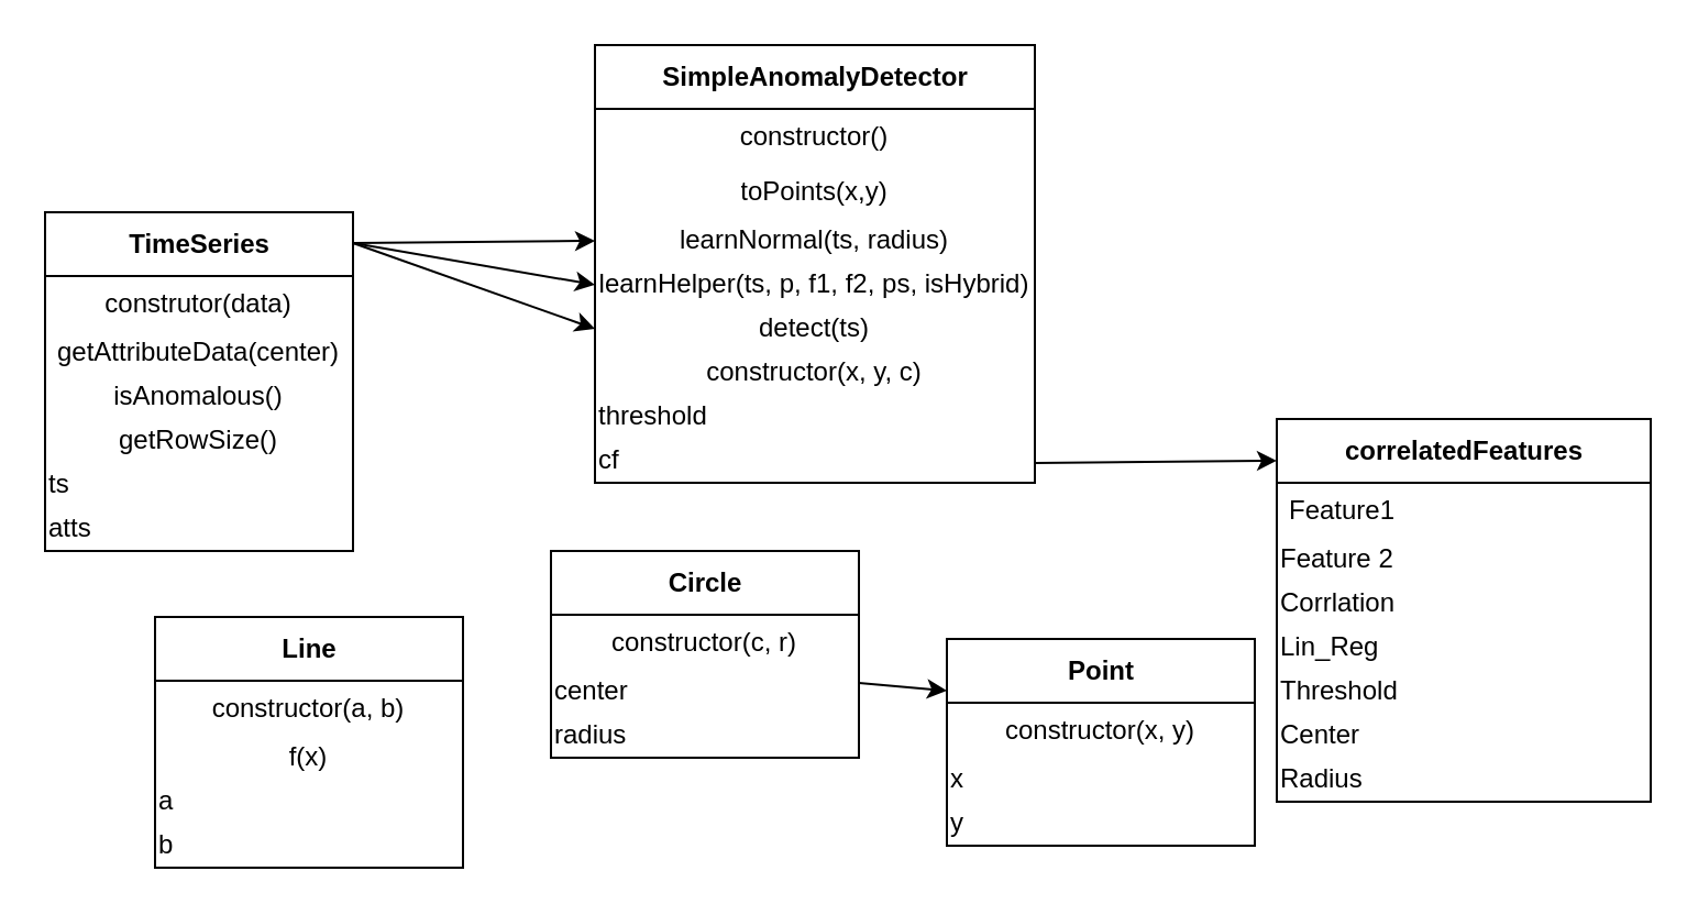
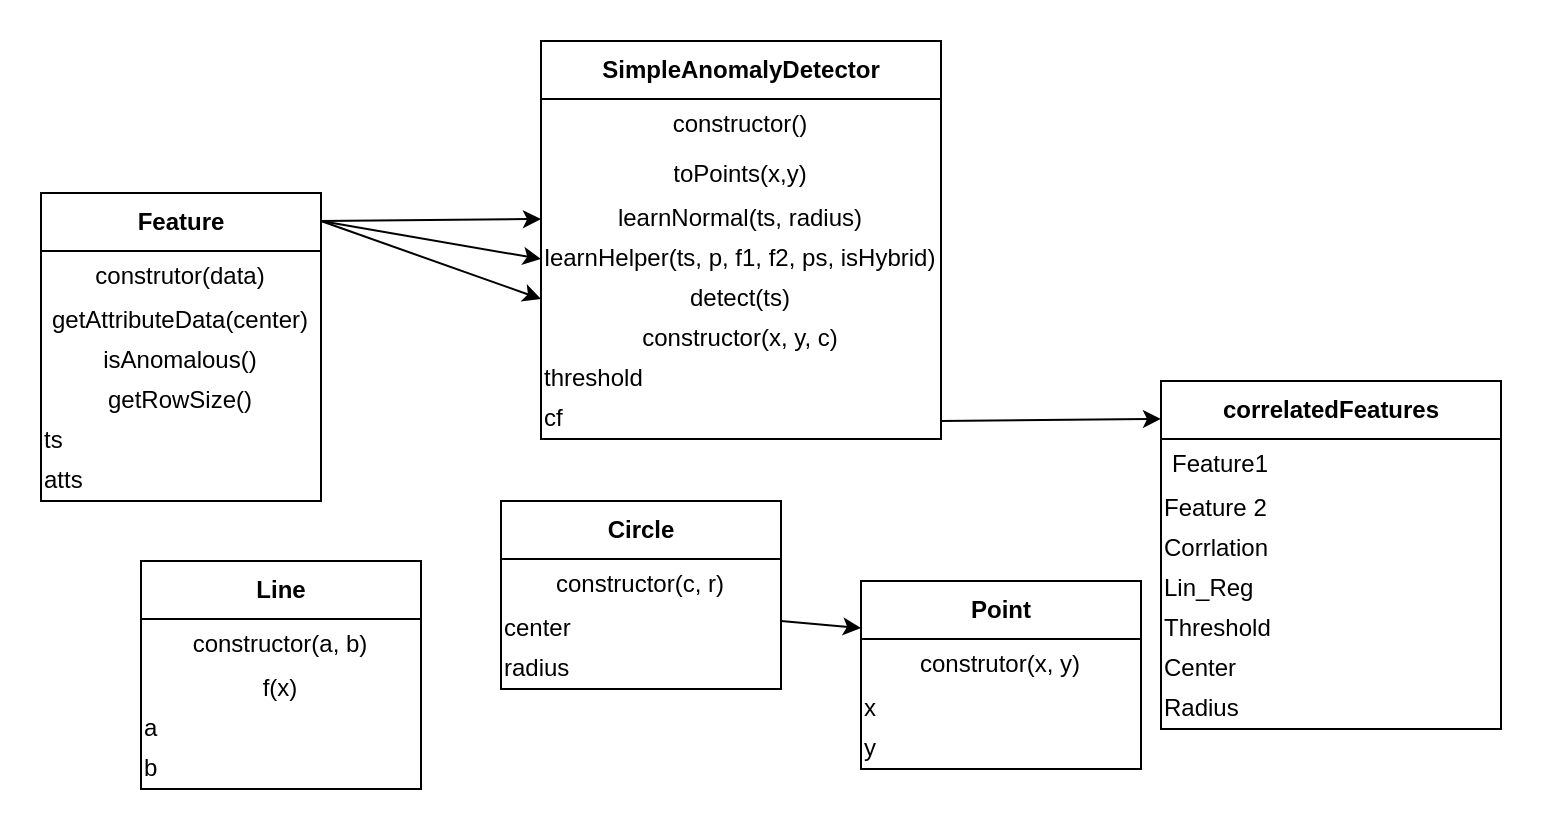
- <mxCell id="19" value="TimeSeries" style="swimlane;fontStyle=1;align=center;verticalAlign=middle;childLayout=stackLayout;horizontal=1;startSize=29;horizontalStack=0;resizeParent=1;resizeParentMax=0;resizeLast=0;collapsible=0;marginBottom=0;html=1;strokeWidth=1;" vertex="1" parent="1"><mxGeometry x="20" y="96" width="140" height="154" as="geometry" /></mxCell>
+ <mxCell id="19" value="Feature" style="swimlane;fontStyle=1;align=center;verticalAlign=middle;childLayout=stackLayout;horizontal=1;startSize=29;horizontalStack=0;resizeParent=1;resizeParentMax=0;resizeLast=0;collapsible=0;marginBottom=0;html=1;strokeWidth=1;" vertex="1" parent="1"><mxGeometry x="20" y="96" width="140" height="154" as="geometry" /></mxCell>
- <mxCell id="32" value="constructor(x, y)" style="text;html=1;strokeColor=none;fillColor=none;align=center;verticalAlign=middle;spacingLeft=4;spacingRight=4;overflow=hidden;rotatable=0;points=[[0,0.5],[1,0.5]];portConstraint=eastwest;" vertex="1" parent="31"><mxGeometry y="29" width="140" height="25" as="geometry" /></mxCell>
+ <mxCell id="32" value="construtor(x, y)" style="text;html=1;strokeColor=none;fillColor=none;align=center;verticalAlign=middle;spacingLeft=4;spacingRight=4;overflow=hidden;rotatable=0;points=[[0,0.5],[1,0.5]];portConstraint=eastwest;" vertex="1" parent="31"><mxGeometry y="29" width="140" height="25" as="geometry" /></mxCell>
